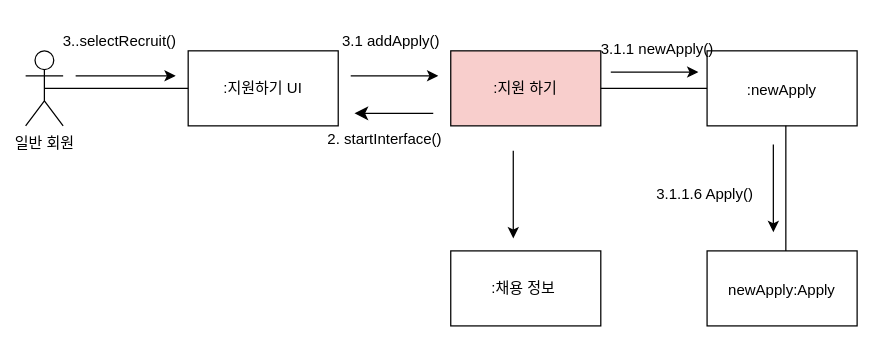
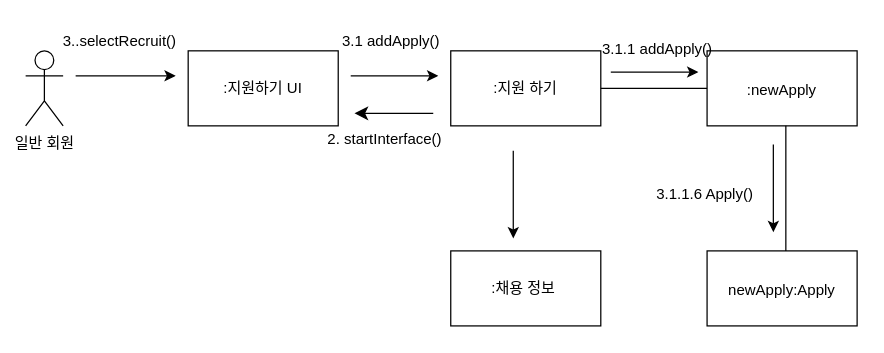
- <mxCell id="20" value="&lt;font style=&quot;font-size: 12px;&quot;&gt;3.1.1 newApply()&lt;/font&gt;" style="text;html=1;align=center;verticalAlign=middle;resizable=0;points=[];autosize=1;strokeColor=none;fillColor=none;fontSize=16;" parent="1" vertex="1"><mxGeometry x="472" y="21" width="106" height="31" as="geometry" /></mxCell>
+ <mxCell id="20" value="&lt;font style=&quot;font-size: 12px;&quot;&gt;3.1.1 addApply()&lt;/font&gt;" style="text;html=1;align=center;verticalAlign=middle;resizable=0;points=[];autosize=1;strokeColor=none;fillColor=none;fontSize=16;" parent="1" vertex="1"><mxGeometry x="472" y="21" width="106" height="31" as="geometry" /></mxCell>
- <mxCell id="6" value="" style="endArrow=none;html=1;rounded=0;exitX=0.5;exitY=0.5;exitDx=0;exitDy=0;exitPerimeter=0;entryX=0;entryY=0.5;entryDx=0;entryDy=0;" parent="1" source="2" target="5" edge="1"><mxGeometry width="50" height="50" relative="1" as="geometry"><mxPoint x="130" y="220" as="sourcePoint" /><mxPoint x="180" y="170" as="targetPoint" /></mxGeometry></mxCell>
- <mxCell id="4" value=":지원 하기" style="rounded=0;whiteSpace=wrap;html=1;fillColor=#f8cecc;" parent="1" vertex="1"><mxGeometry x="360" y="40" width="120" height="60" as="geometry" /></mxCell>
+ <mxCell id="4" value=":지원 하기" style="rounded=0;whiteSpace=wrap;html=1;" parent="1" vertex="1"><mxGeometry x="360" y="40" width="120" height="60" as="geometry" /></mxCell>
